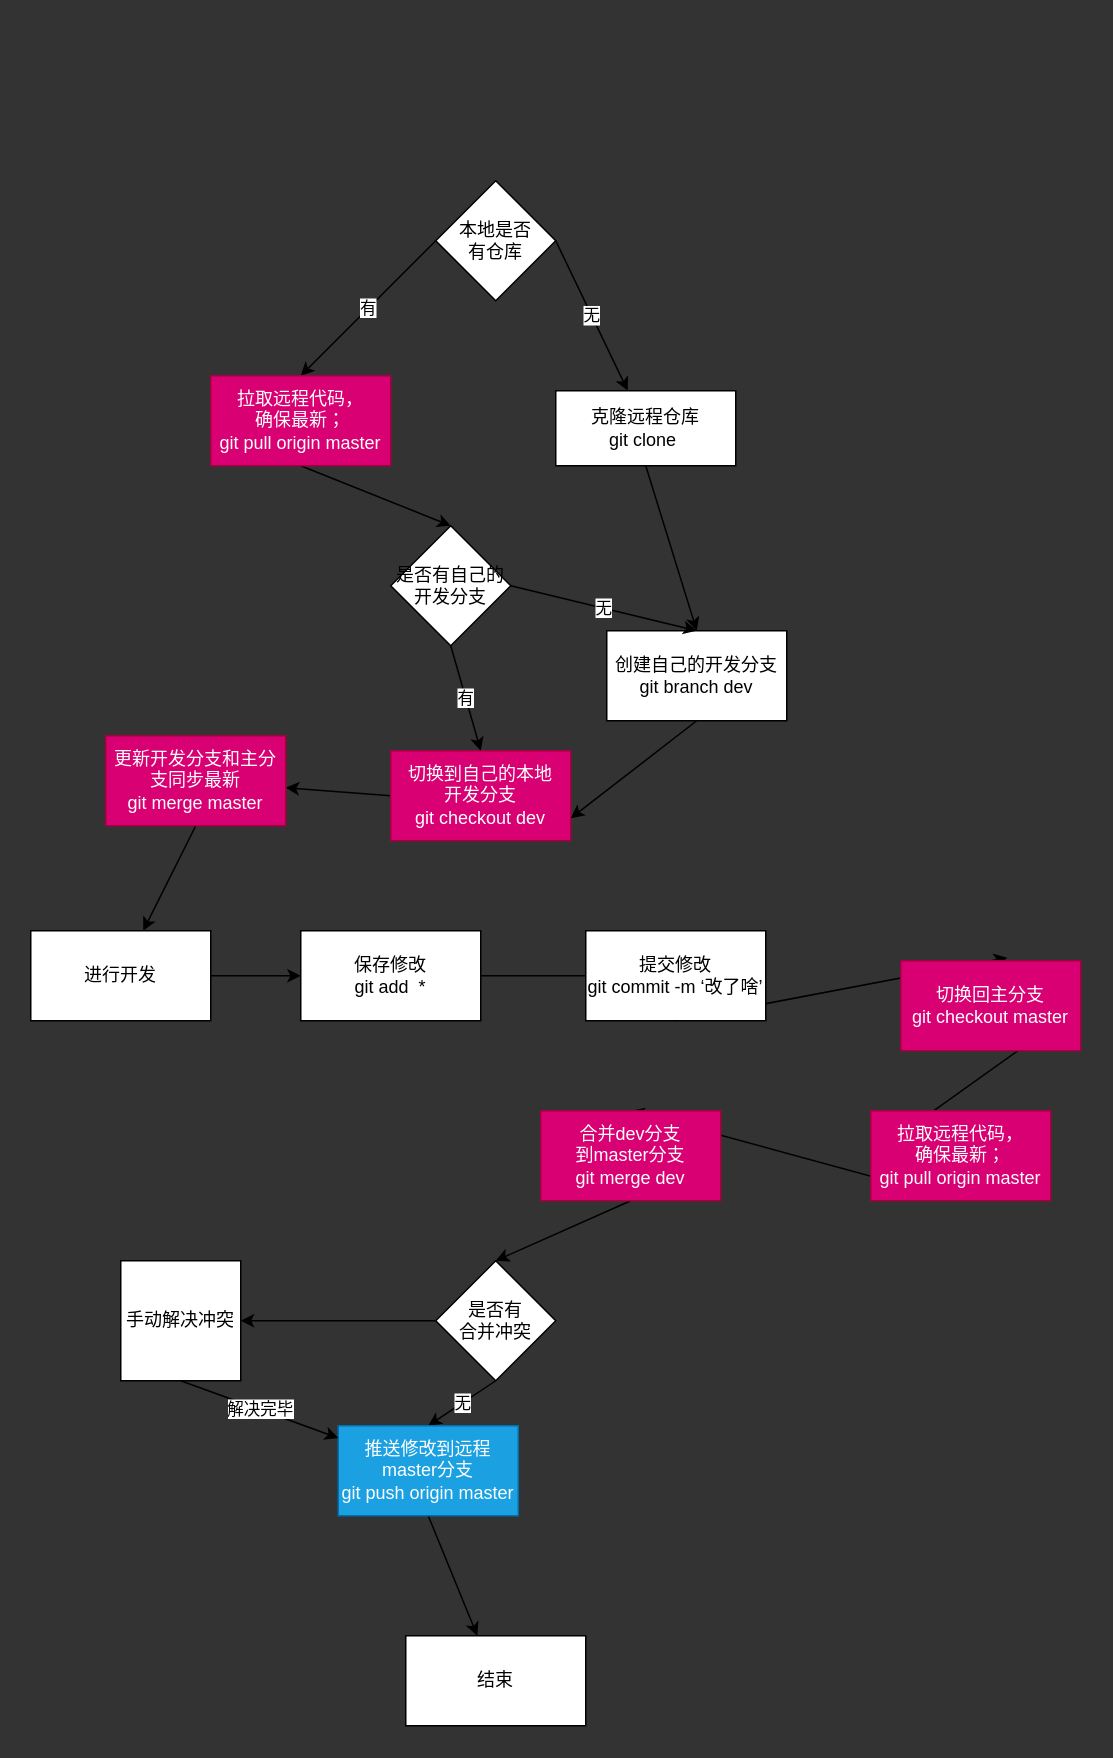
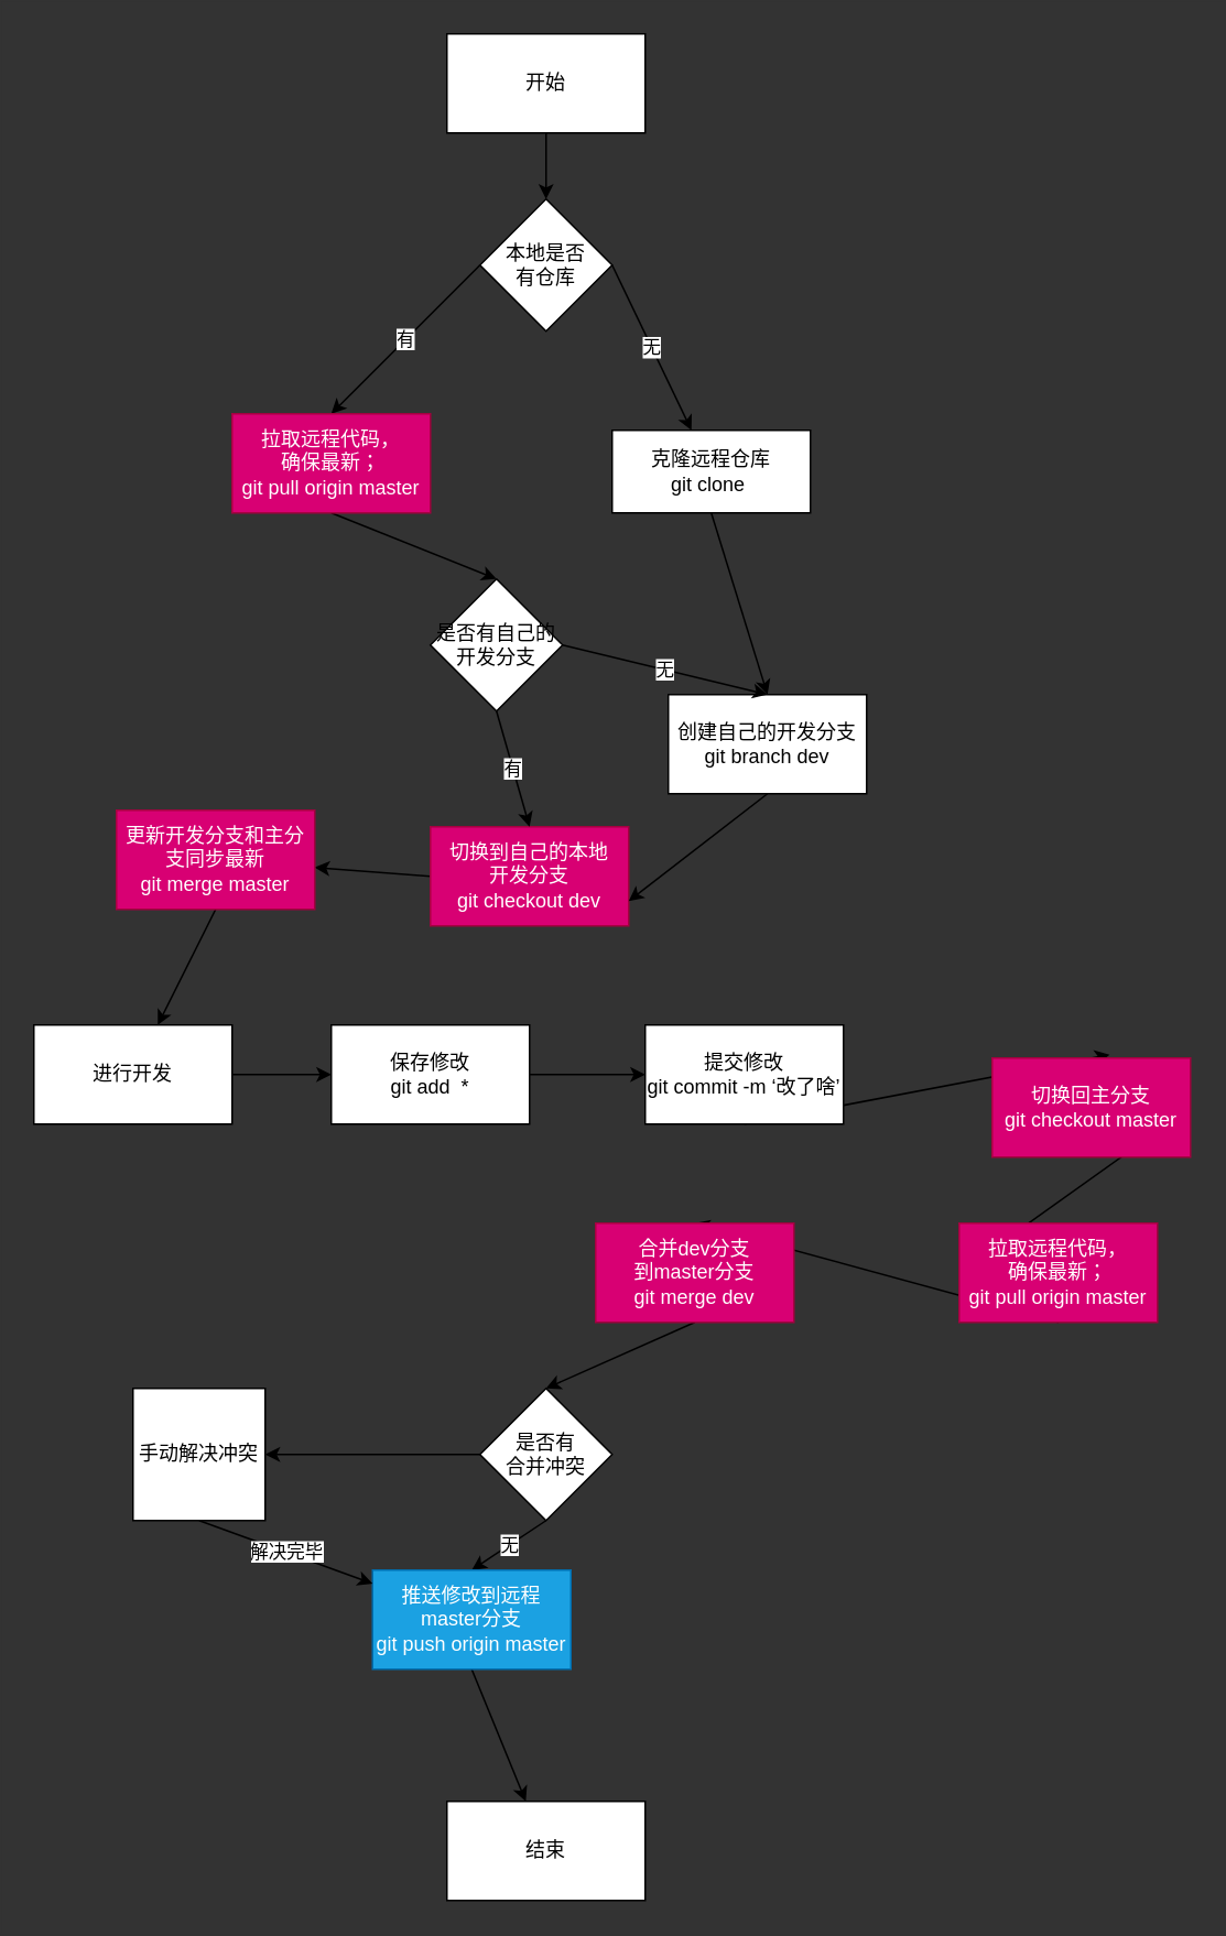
+ <mxCell id="3" value="开始" style="rounded=0;whiteSpace=wrap;html=1;" parent="1" vertex="1"><mxGeometry x="270" y="20" width="120" height="60" as="geometry" /></mxCell>
+ <mxCell id="2" style="edgeStyle=none;html=1;exitX=0.5;exitY=1;exitDx=0;exitDy=0;entryX=0.5;entryY=0;entryDx=0;entryDy=0;" parent="1" source="3" target="6" edge="1"><mxGeometry relative="1" as="geometry" /></mxCell>
- <mxCell id="20" style="edgeStyle=none;html=1;exitX=1;exitY=0.5;exitDx=0;exitDy=0;entryX=0;entryY=0.5;entryDx=0;entryDy=0;endArrow=none;" parent="1" source="21" target="23" edge="1"><mxGeometry relative="1" as="geometry" /></mxCell>
+ <mxCell id="20" style="edgeStyle=none;html=1;exitX=1;exitY=0.5;exitDx=0;exitDy=0;entryX=0;entryY=0.5;entryDx=0;entryDy=0;" parent="1" source="21" target="23" edge="1"><mxGeometry relative="1" as="geometry" /></mxCell>
